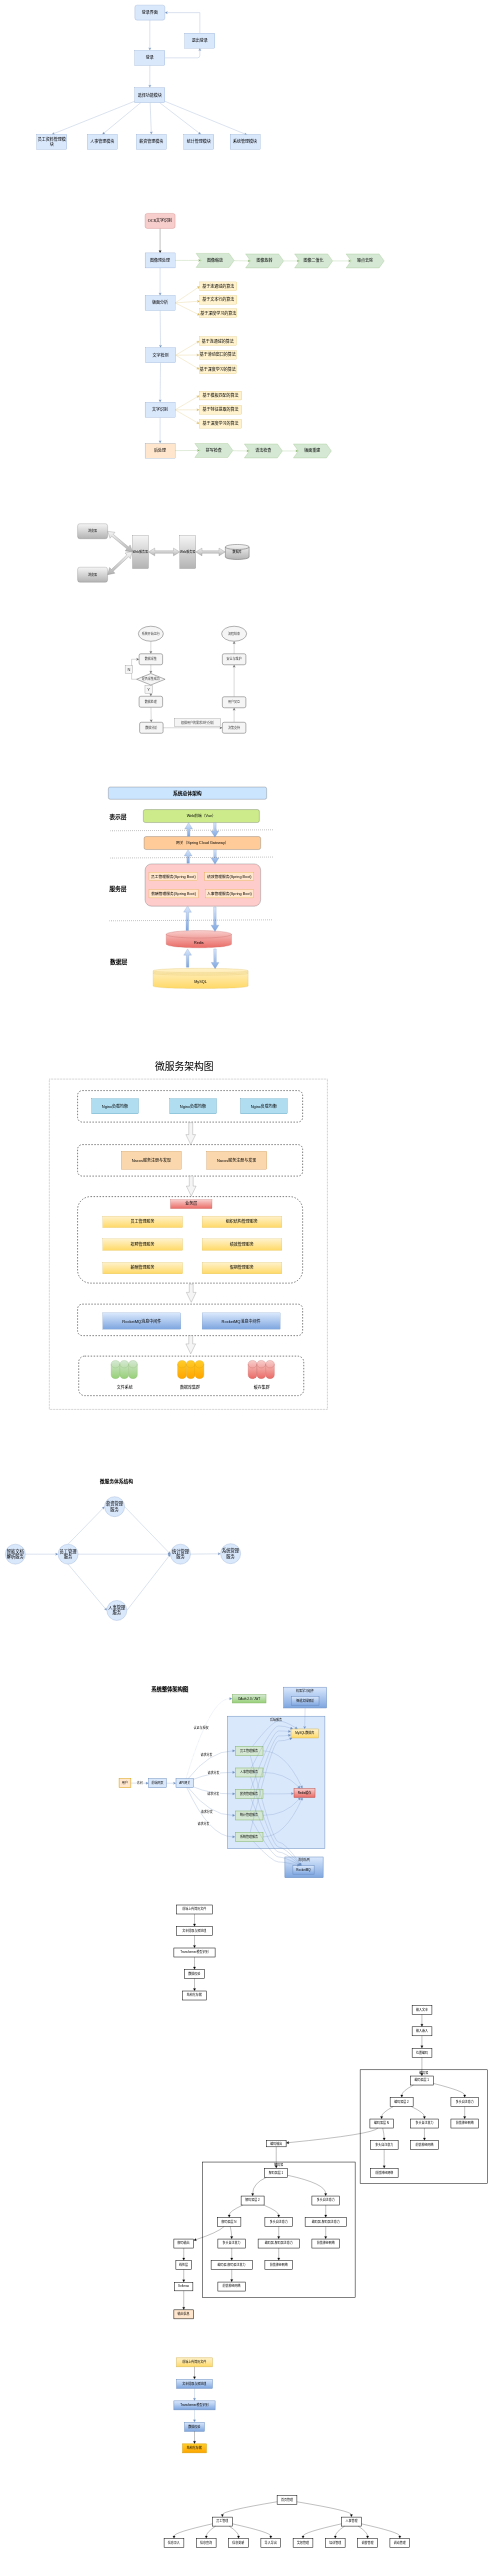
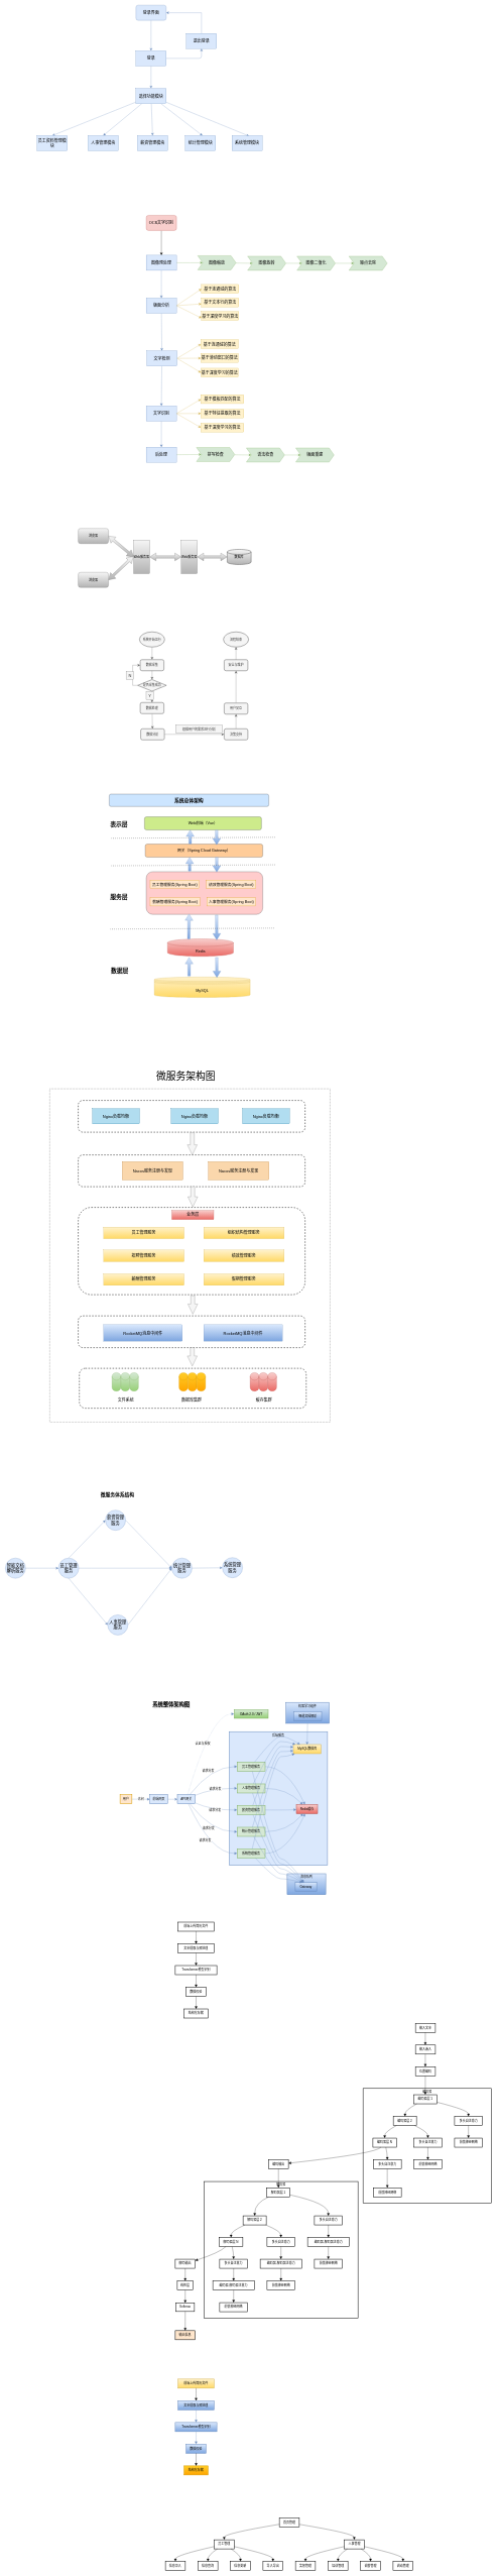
- <mxCell id="43" value="&lt;p&gt;&lt;font face=&quot;宋体&quot;&gt;后处理&lt;/font&gt;&lt;/p&gt;" style="rounded=0;whiteSpace=wrap;html=1;fontSize=16;fillColor=#ffe6cc;strokeColor=#6c8ebf;" parent="1" vertex="1"><mxGeometry x="579" y="1772" width="120" height="60" as="geometry" /></mxCell>
+ <mxCell id="43" value="&lt;p&gt;&lt;font face=&quot;宋体&quot;&gt;后处理&lt;/font&gt;&lt;/p&gt;" style="rounded=0;whiteSpace=wrap;html=1;fontSize=16;fillColor=#dae8fc;strokeColor=#6c8ebf;" parent="1" vertex="1"><mxGeometry x="579" y="1772" width="120" height="60" as="geometry" /></mxCell>
- <mxCell id="171" value="RocketMQ" style="whiteSpace=wrap;strokeWidth=2;fillColor=#dae8fc;strokeColor=#6c8ebf;gradientColor=#7ea6e0;" parent="1" vertex="1"><mxGeometry x="1170" y="7461" width="85" height="34" as="geometry" /></mxCell>
+ <mxCell id="171" value="Gateway" style="whiteSpace=wrap;strokeWidth=2;fillColor=#dae8fc;strokeColor=#6c8ebf;gradientColor=#7ea6e0;" parent="1" vertex="1"><mxGeometry x="1170" y="7461" width="85" height="34" as="geometry" /></mxCell>
- <mxCell id="245" value="编码输出" style="whiteSpace=wrap;strokeWidth=2;" vertex="1" parent="1"><mxGeometry x="1064" y="8560" width="79" height="25" as="geometry" /></mxCell>
+ <mxCell id="245" value="编码输出" style="whiteSpace=wrap;strokeWidth=2;" vertex="1" parent="1"><mxGeometry x="1064" y="8560" width="79" height="36" as="geometry" /></mxCell>
